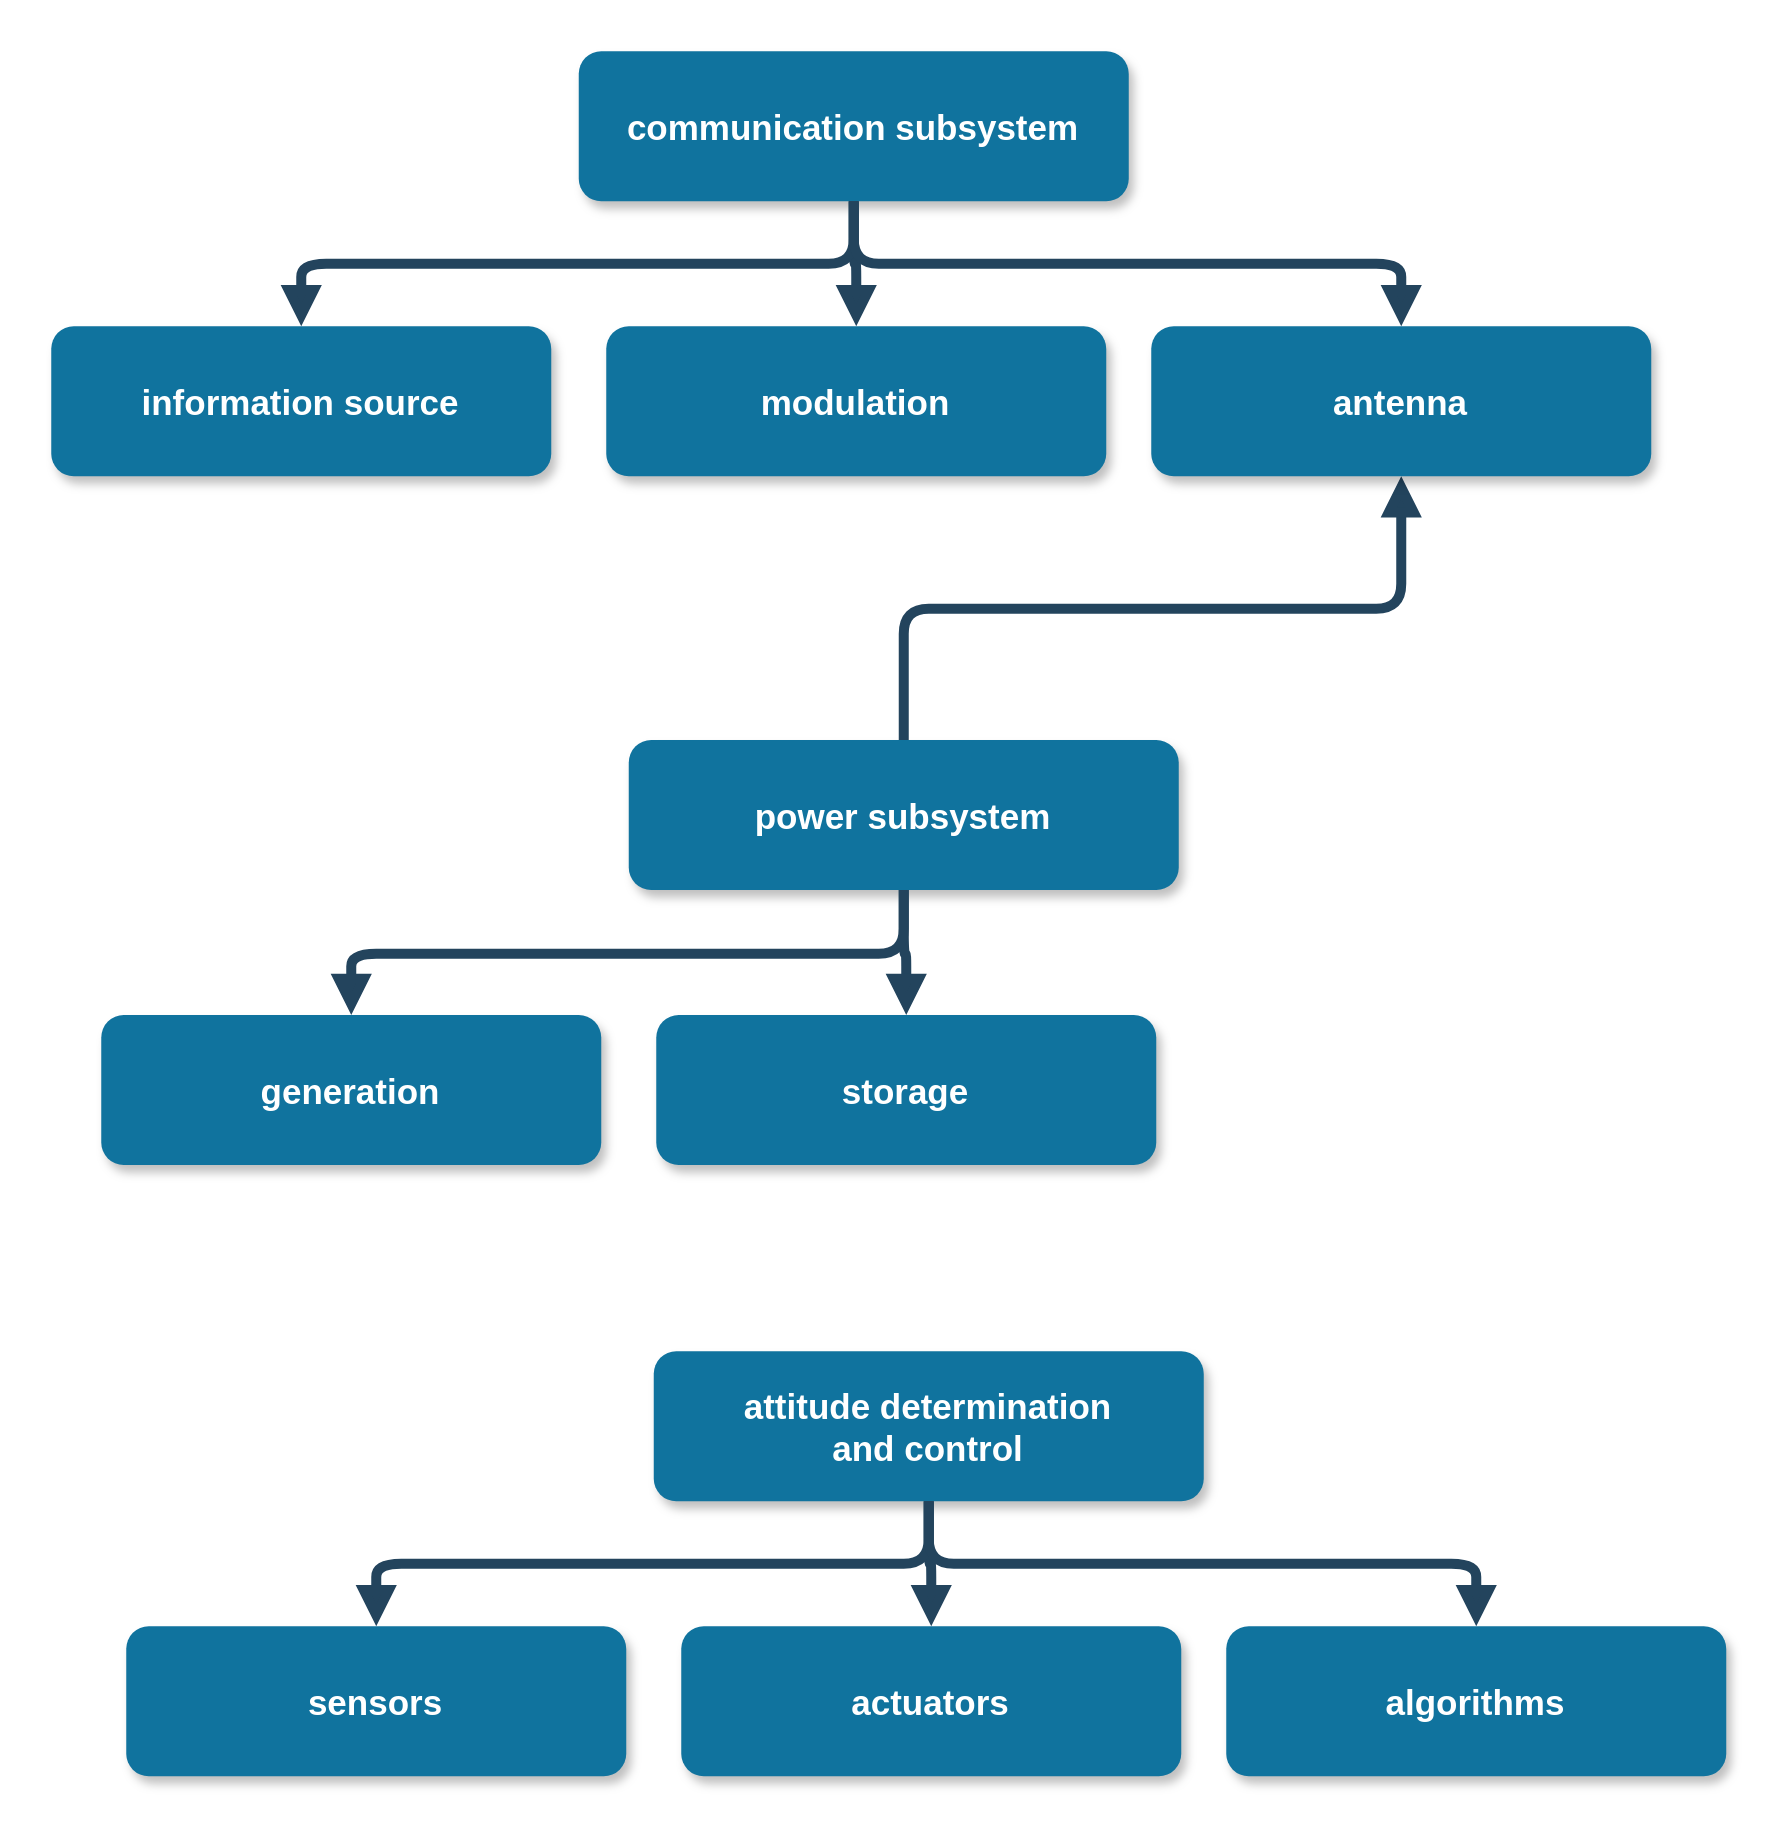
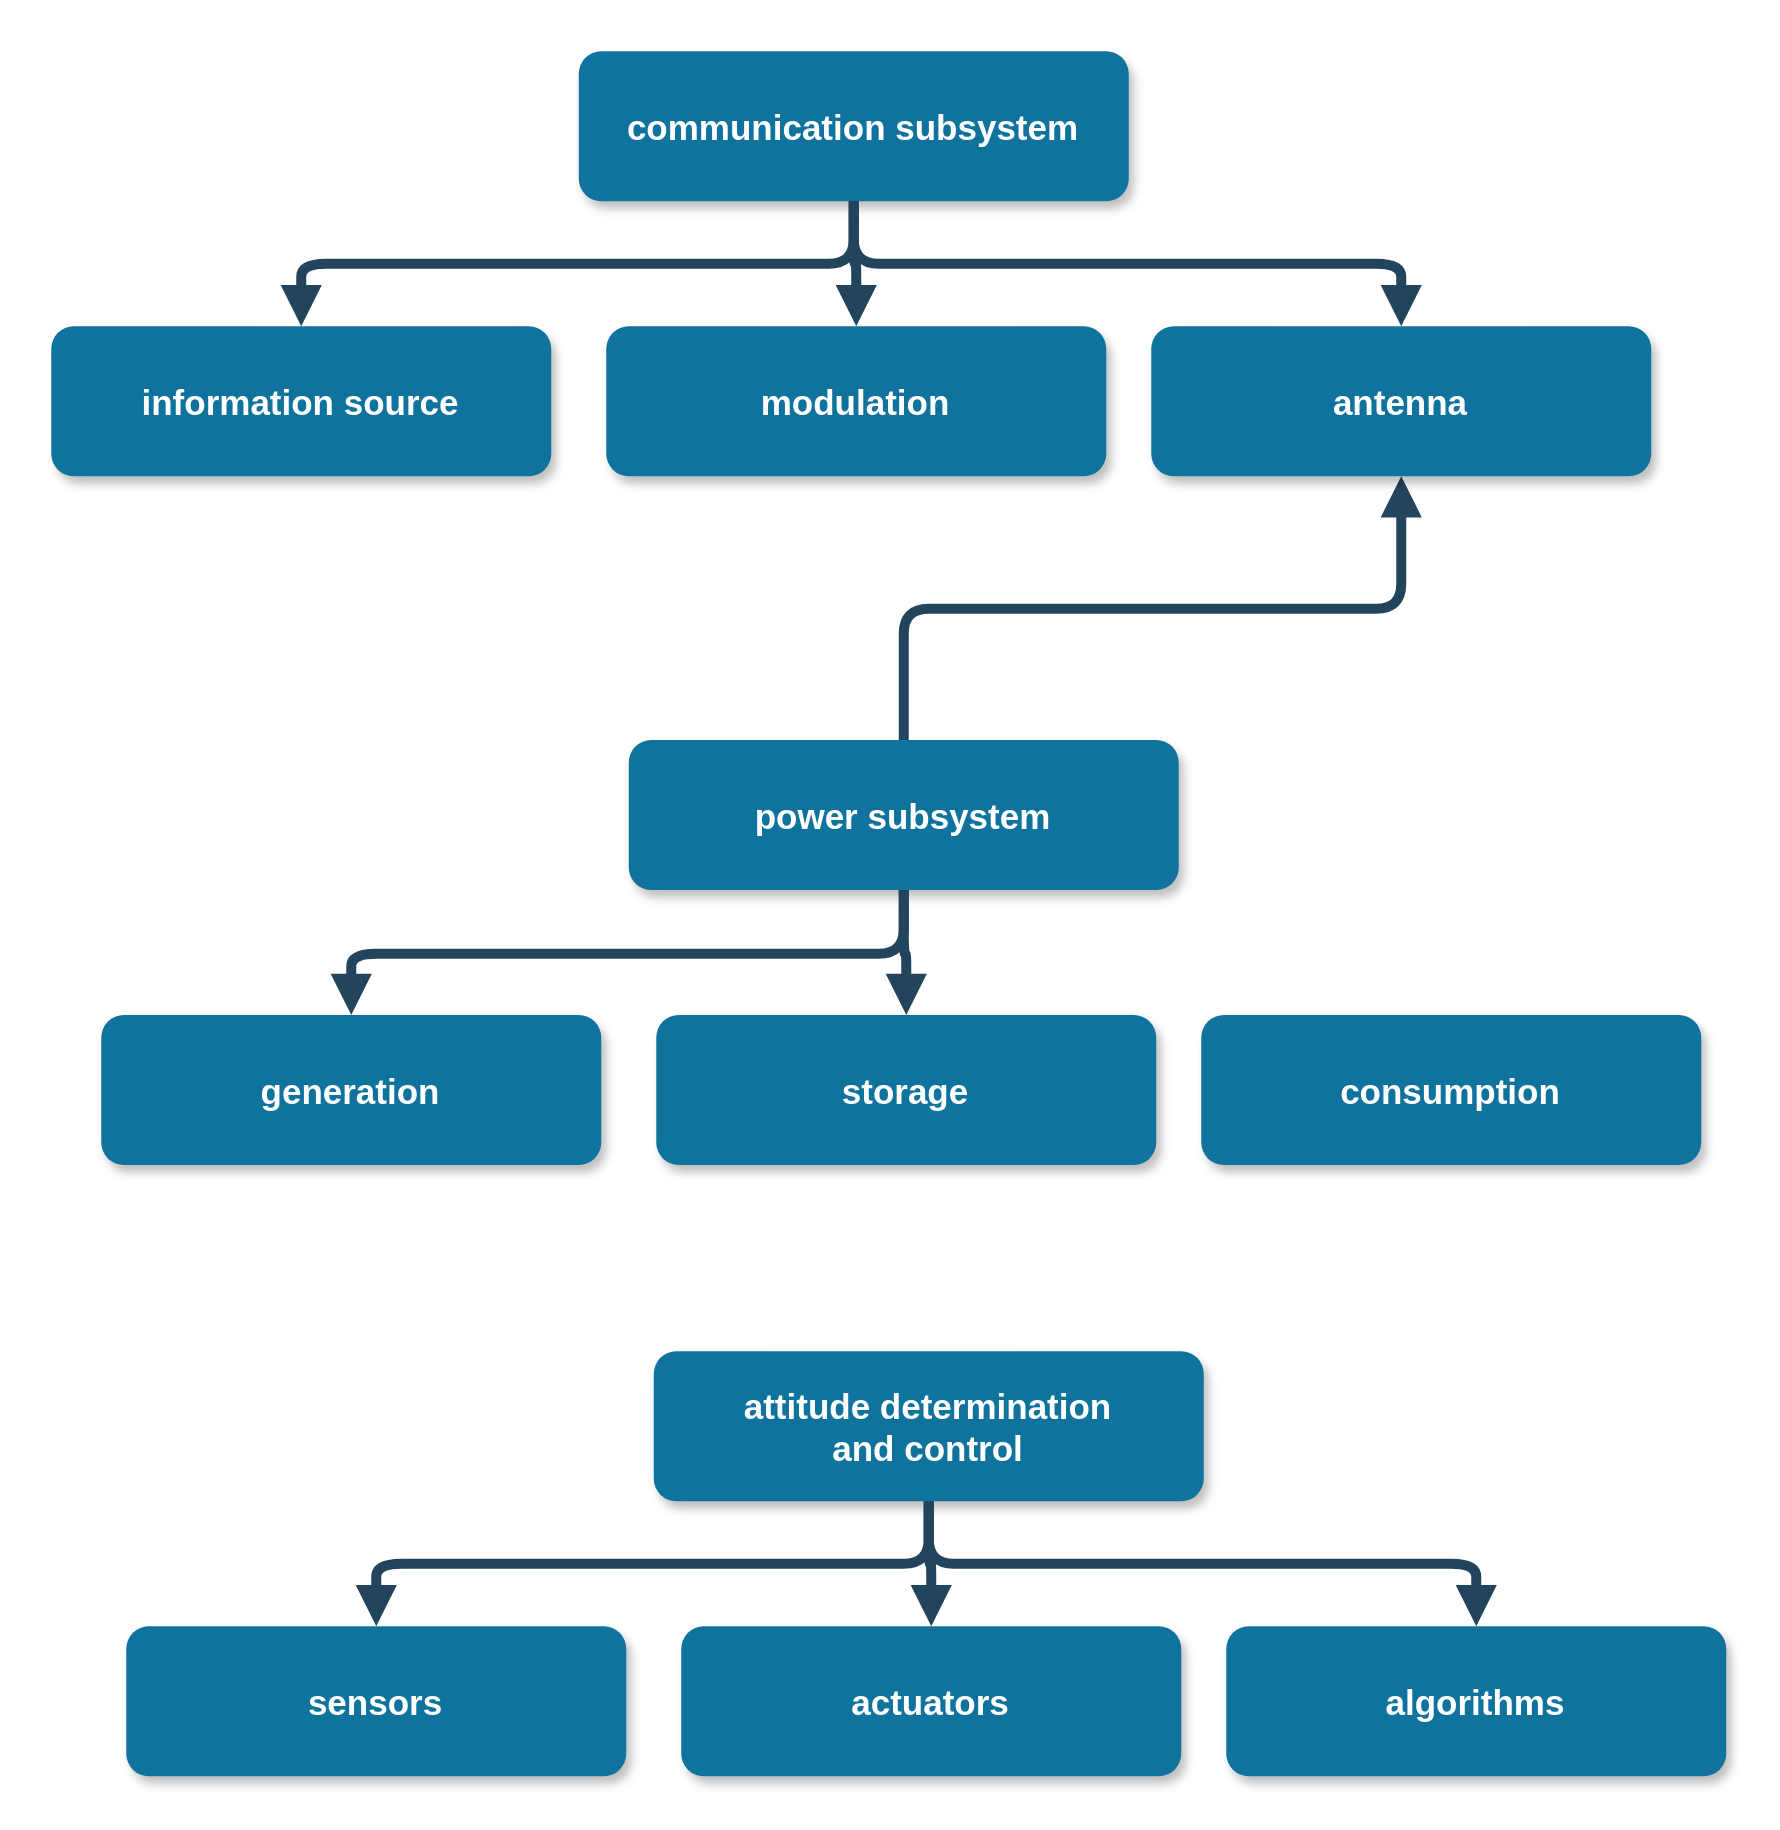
+ <mxCell id="5" value="consumption" style="rounded=1;fillColor=#10739E;strokeColor=none;shadow=1;gradientColor=none;fontStyle=1;fontColor=#FFFFFF;fontSize=14;" parent="1" vertex="1"><mxGeometry x="480" y="405.5" width="200" height="60" as="geometry" /></mxCell>
